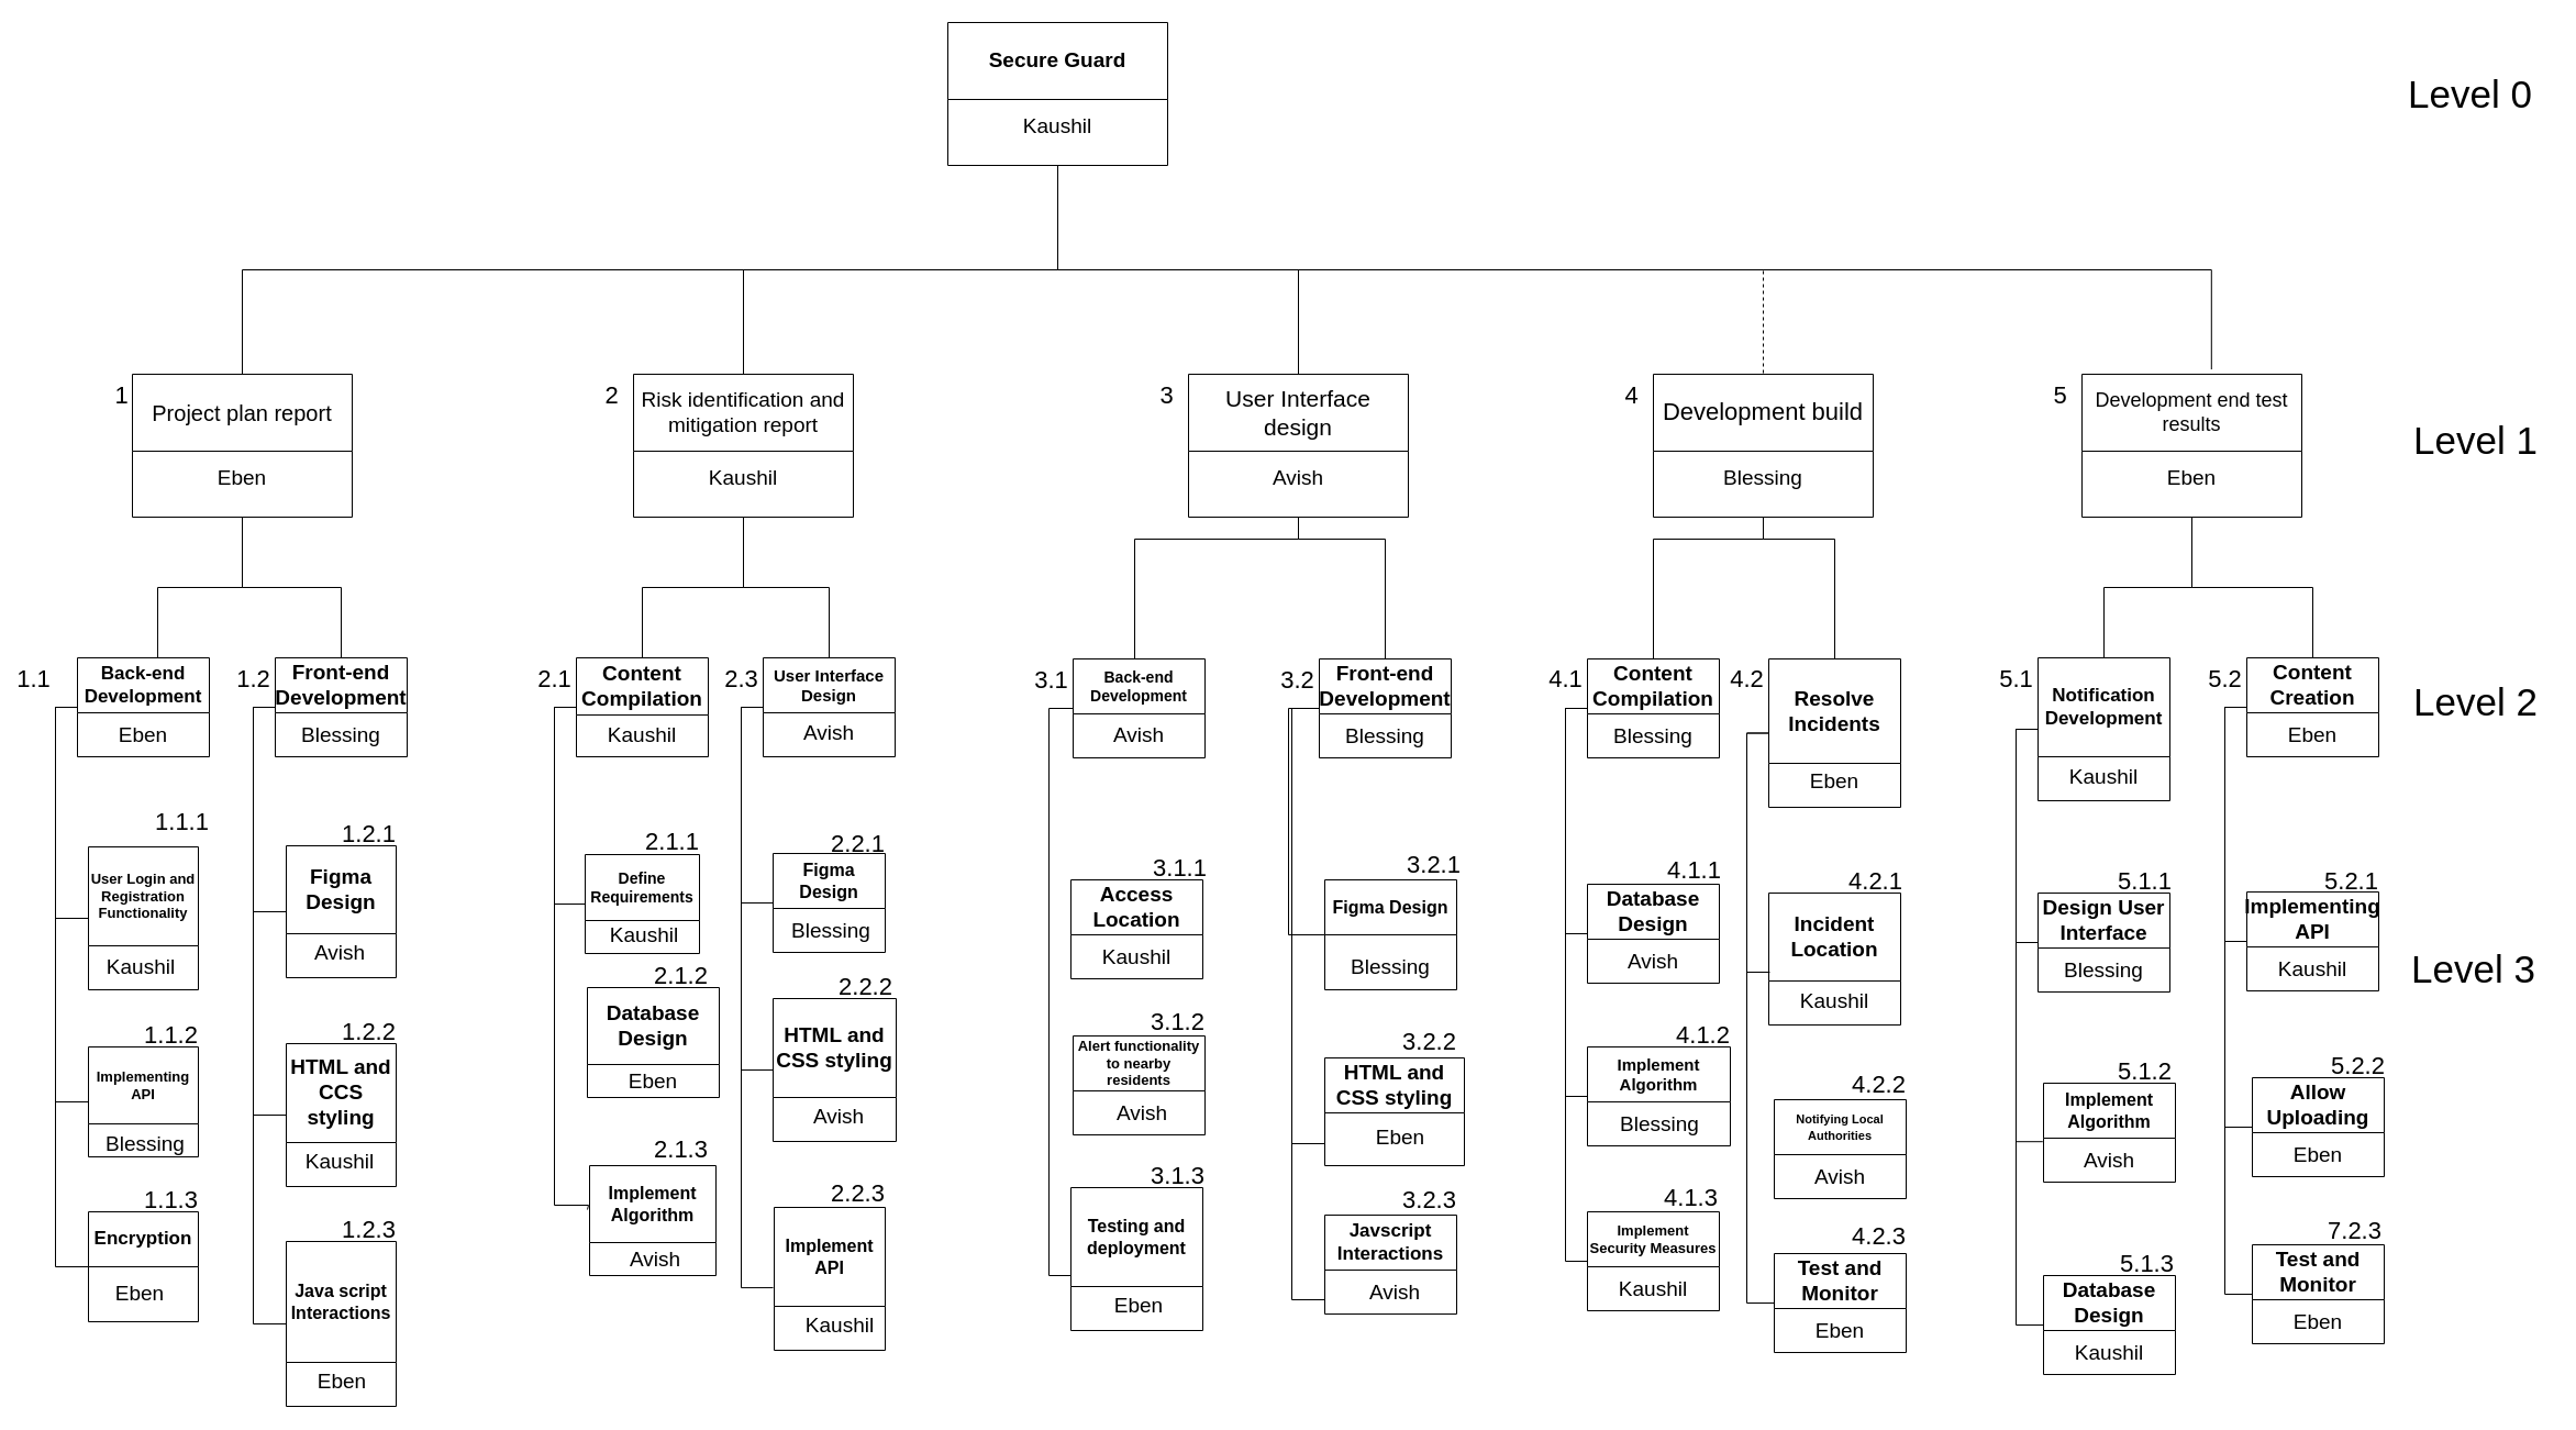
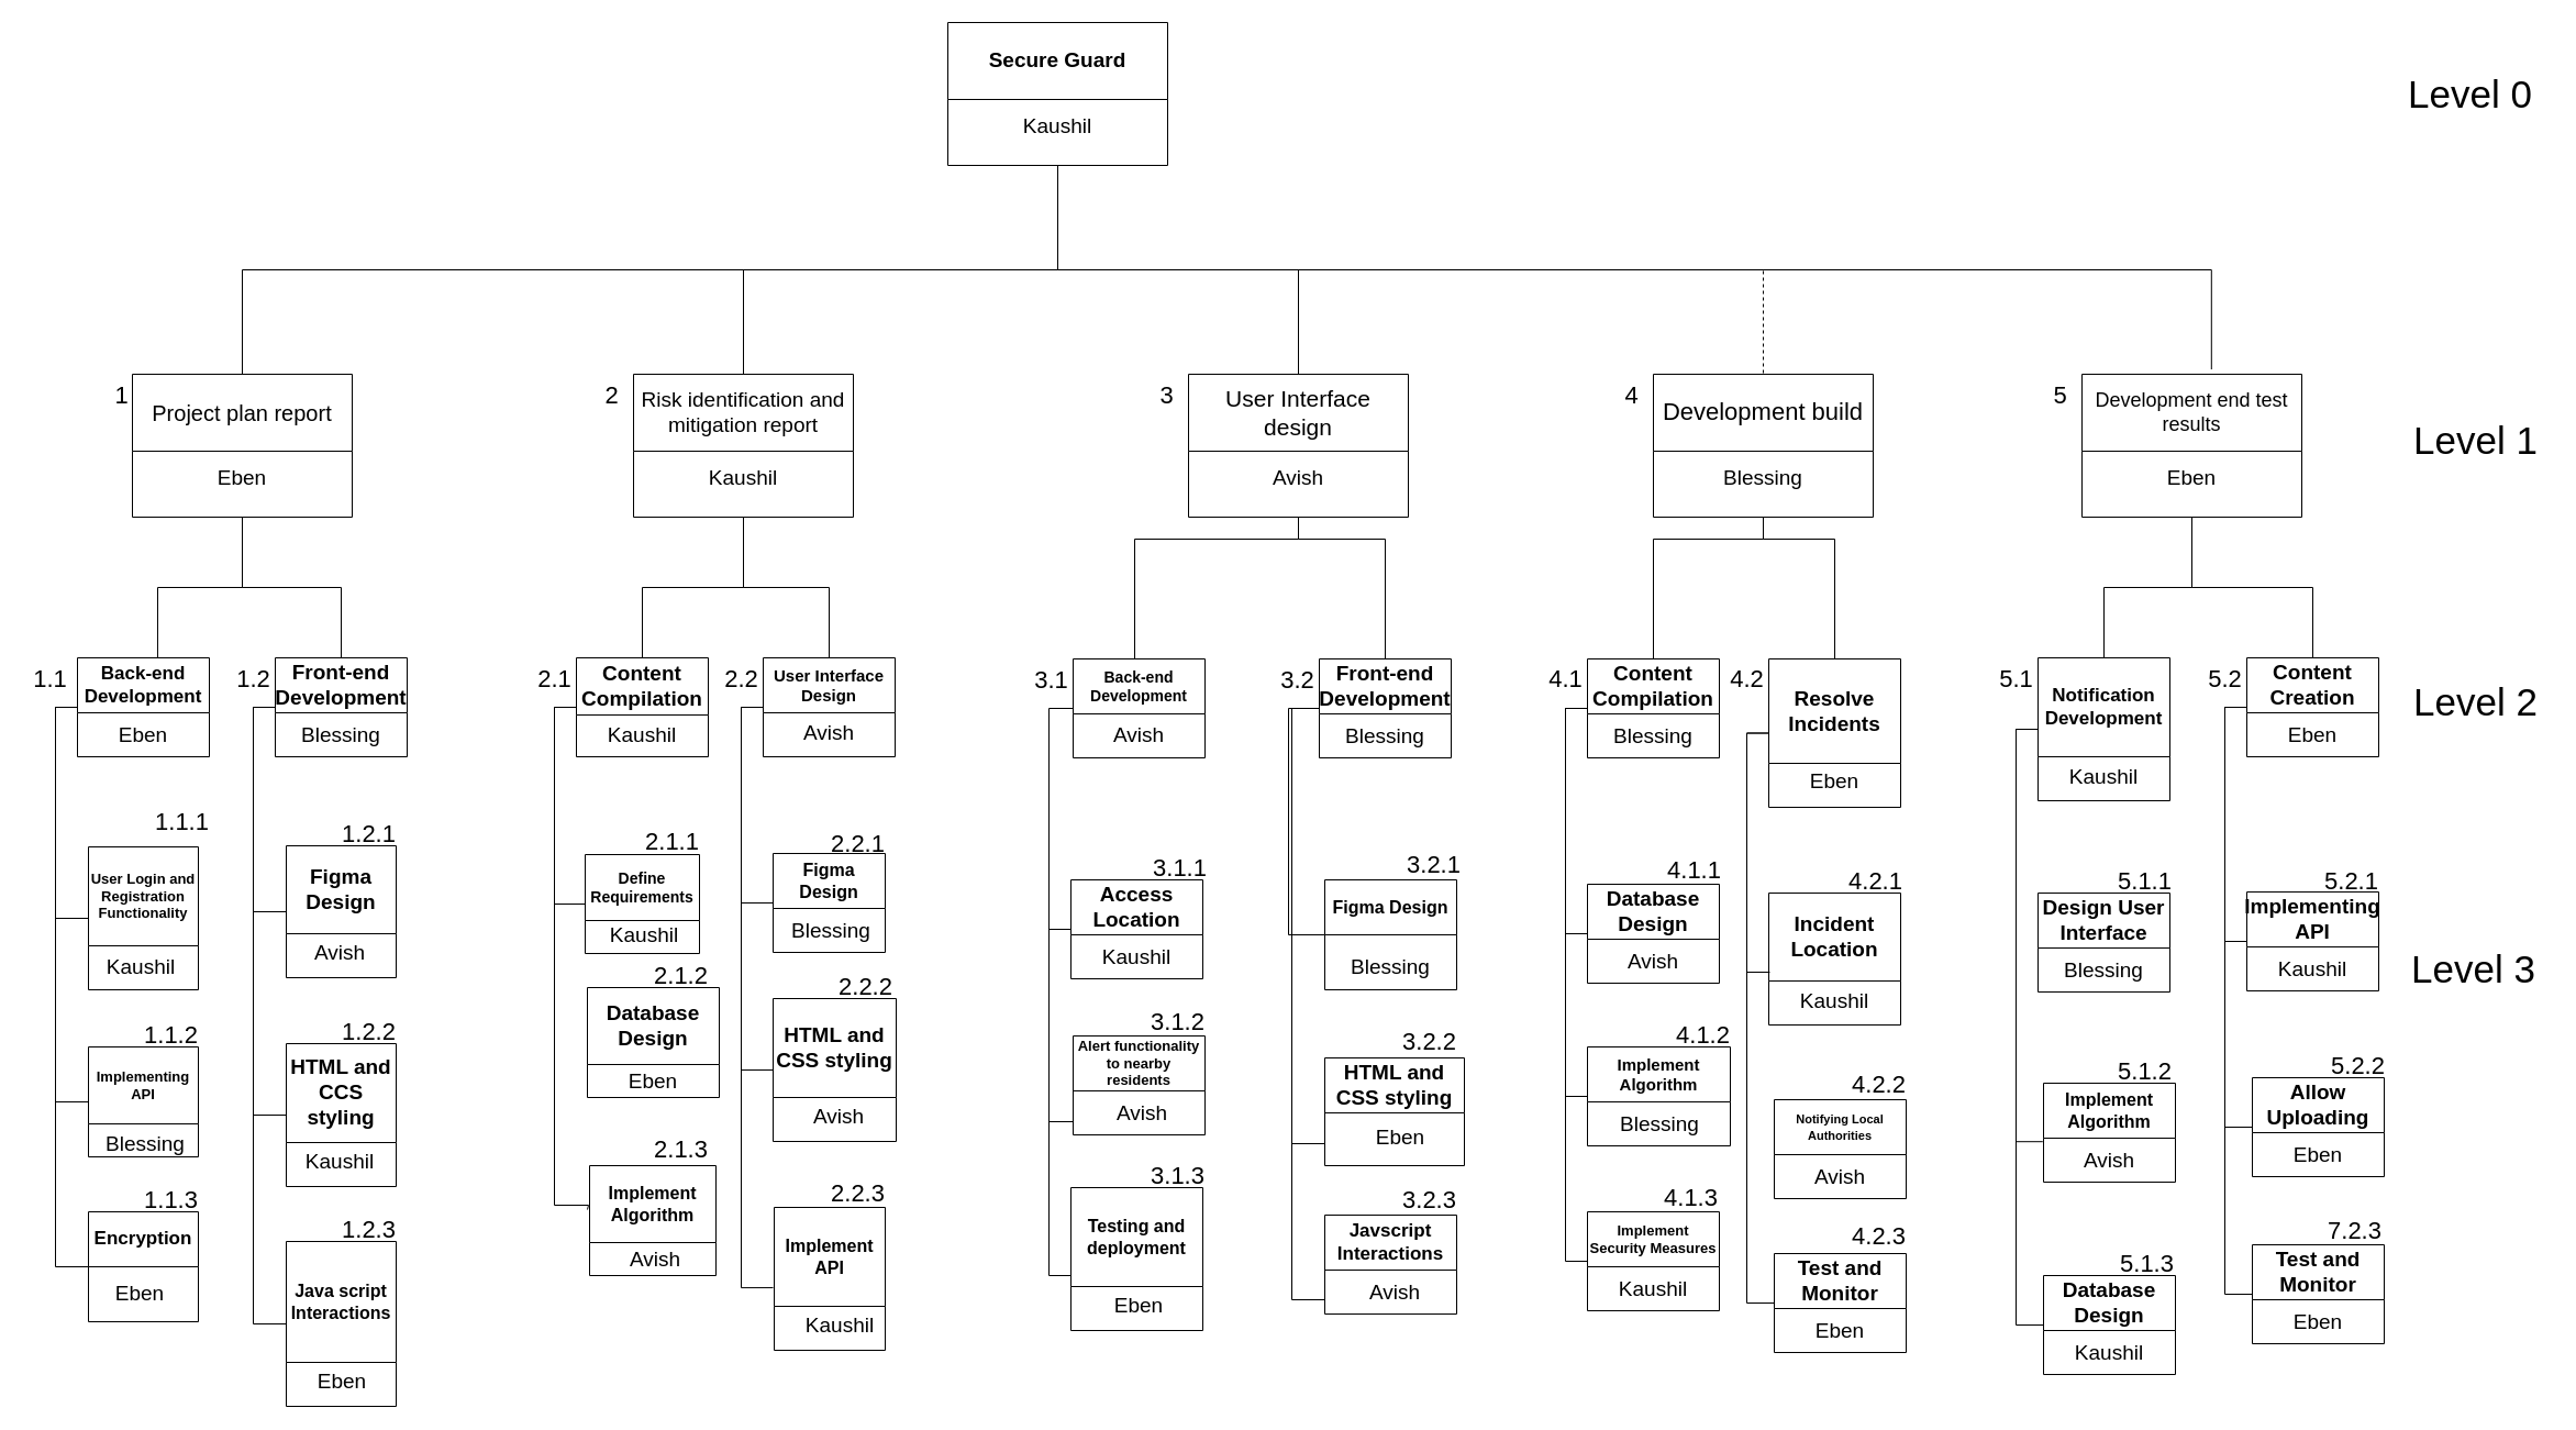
- <mxCell id="184" value="&lt;font style=&quot;font-size: 22px;&quot;&gt;1.1&lt;/font&gt;" style="text;html=1;align=center;verticalAlign=middle;resizable=0;points=[];autosize=1;strokeColor=none;fillColor=none;" parent="1" vertex="1"><mxGeometry x="5" y="598" width="50" height="40" as="geometry" /></mxCell>
+ <mxCell id="184" value="&lt;font style=&quot;font-size: 22px;&quot;&gt;1.1&lt;/font&gt;" style="text;html=1;align=center;verticalAlign=middle;resizable=0;points=[];autosize=1;strokeColor=none;fillColor=none;" parent="1" vertex="1"><mxGeometry x="20" y="598" width="50" height="40" as="geometry" /></mxCell>
- <mxCell id="147" value="&lt;font style=&quot;font-size: 22px;&quot;&gt;2.3&lt;/font&gt;" style="text;html=1;align=center;verticalAlign=middle;resizable=0;points=[];autosize=1;strokeColor=none;fillColor=none;" parent="1" vertex="1"><mxGeometry x="649" y="598" width="50" height="40" as="geometry" /></mxCell>
+ <mxCell id="147" value="&lt;font style=&quot;font-size: 22px;&quot;&gt;2.2&lt;/font&gt;" style="text;html=1;align=center;verticalAlign=middle;resizable=0;points=[];autosize=1;strokeColor=none;fillColor=none;" parent="1" vertex="1"><mxGeometry x="649" y="598" width="50" height="40" as="geometry" /></mxCell>
+ <mxCell id="41" style="edgeStyle=orthogonalEdgeStyle;rounded=0;orthogonalLoop=1;jettySize=auto;html=1;exitX=0;exitY=0.5;exitDx=0;exitDy=0;entryX=0;entryY=0.5;entryDx=0;entryDy=0;endArrow=none;endFill=0;" parent="1" source="91" target="93" edge="1"><mxGeometry relative="1" as="geometry"><Array as="points"><mxPoint x="954" y="845" /><mxPoint x="954" y="1020" /><mxPoint x="976" y="1020" /></Array></mxGeometry></mxCell>
- <mxCell id="59" style="edgeStyle=orthogonalEdgeStyle;rounded=0;orthogonalLoop=1;jettySize=auto;html=1;exitX=0;exitY=0.5;exitDx=0;exitDy=0;entryX=0;entryY=0.5;entryDx=0;entryDy=0;endArrow=none;endFill=0;" parent="1" source="60" target="118" edge="1"><mxGeometry relative="1" as="geometry" /></mxCell>
